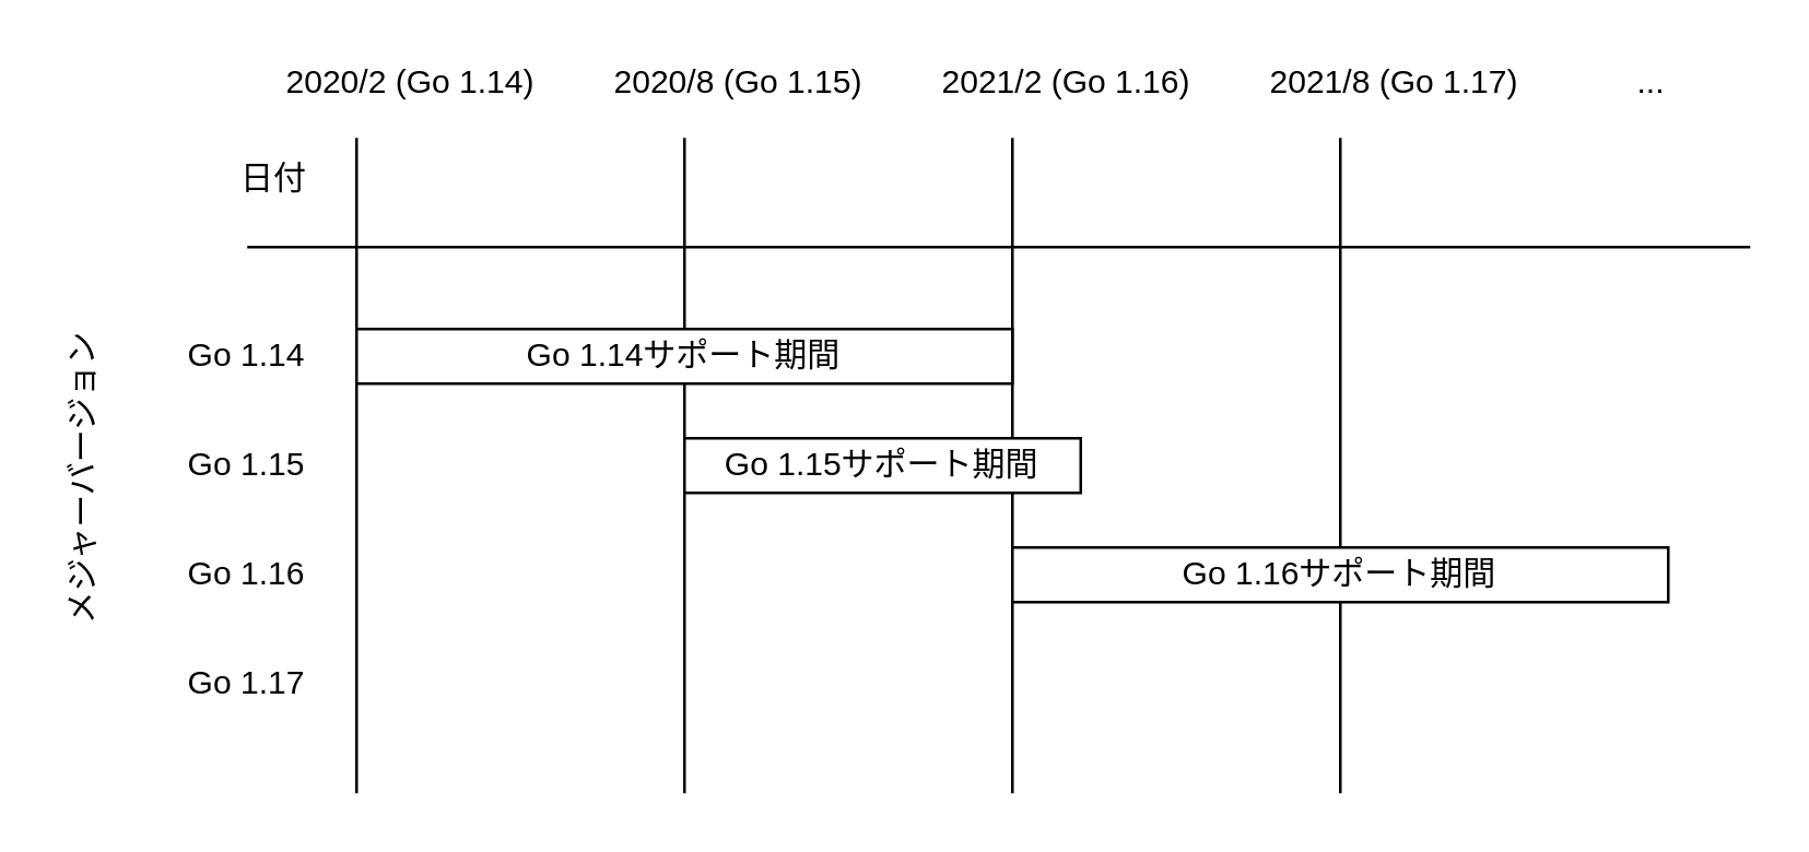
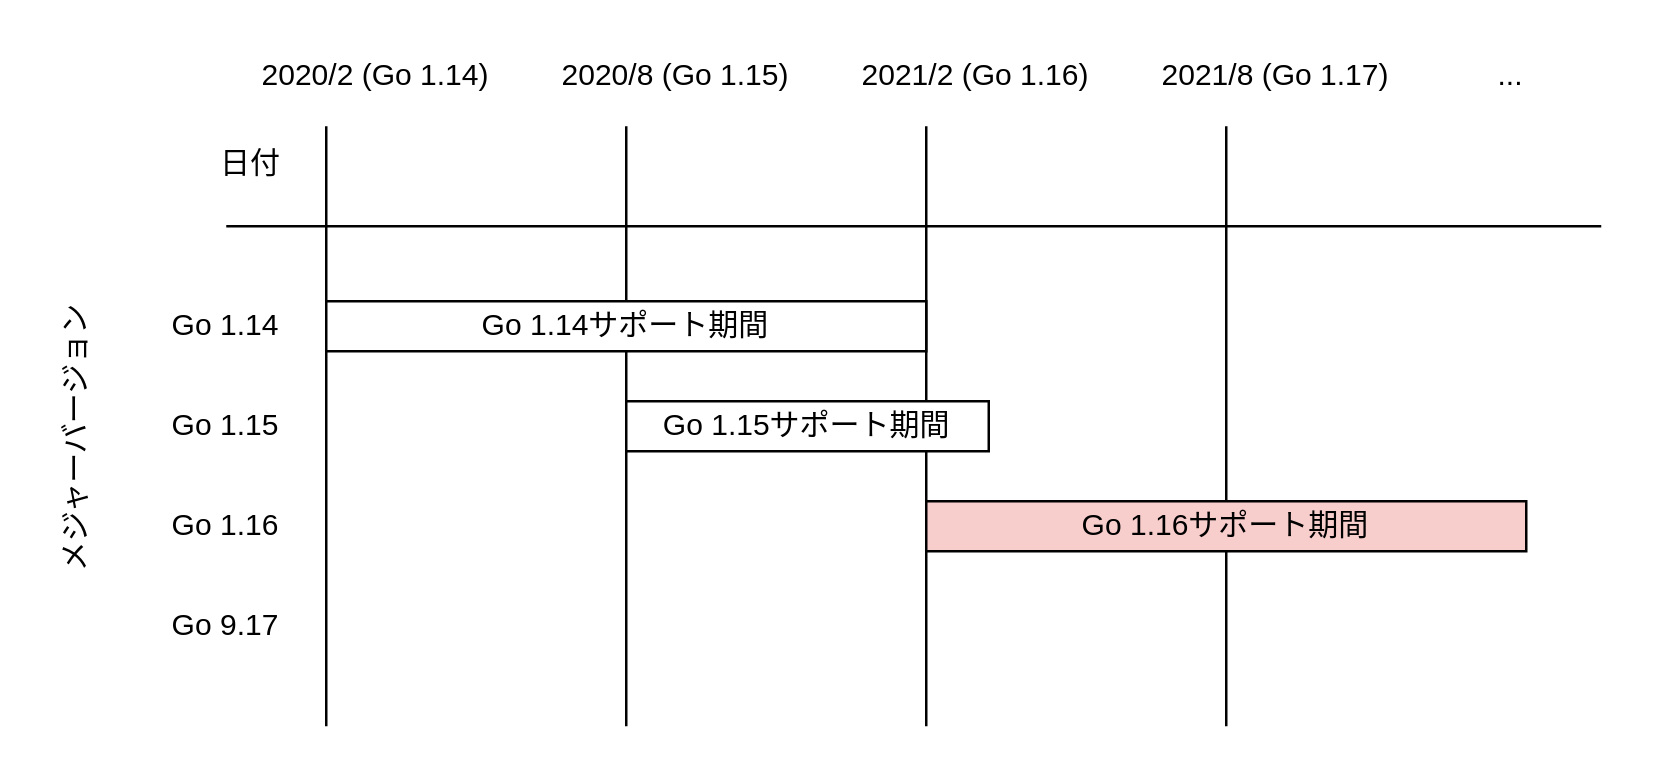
- <mxCell id="19" value="&lt;span&gt;Go 1.16サポート期間&lt;/span&gt;" style="rounded=0;whiteSpace=wrap;html=1;" parent="1" vertex="1"><mxGeometry x="370" y="200" width="240" height="20" as="geometry" /></mxCell>
+ <mxCell id="19" value="&lt;span&gt;Go 1.16サポート期間&lt;/span&gt;" style="rounded=0;whiteSpace=wrap;html=1;fillColor=#f8cecc;" parent="1" vertex="1"><mxGeometry x="370" y="200" width="240" height="20" as="geometry" /></mxCell>
- <mxCell id="20" value="Go 1.17" style="text;html=1;strokeColor=none;fillColor=none;align=center;verticalAlign=middle;whiteSpace=wrap;rounded=0;" parent="1" vertex="1"><mxGeometry x="55" y="240" width="70" height="20" as="geometry" /></mxCell>
+ <mxCell id="20" value="Go 9.17" style="text;html=1;strokeColor=none;fillColor=none;align=center;verticalAlign=middle;whiteSpace=wrap;rounded=0;" parent="1" vertex="1"><mxGeometry x="55" y="240" width="70" height="20" as="geometry" /></mxCell>
